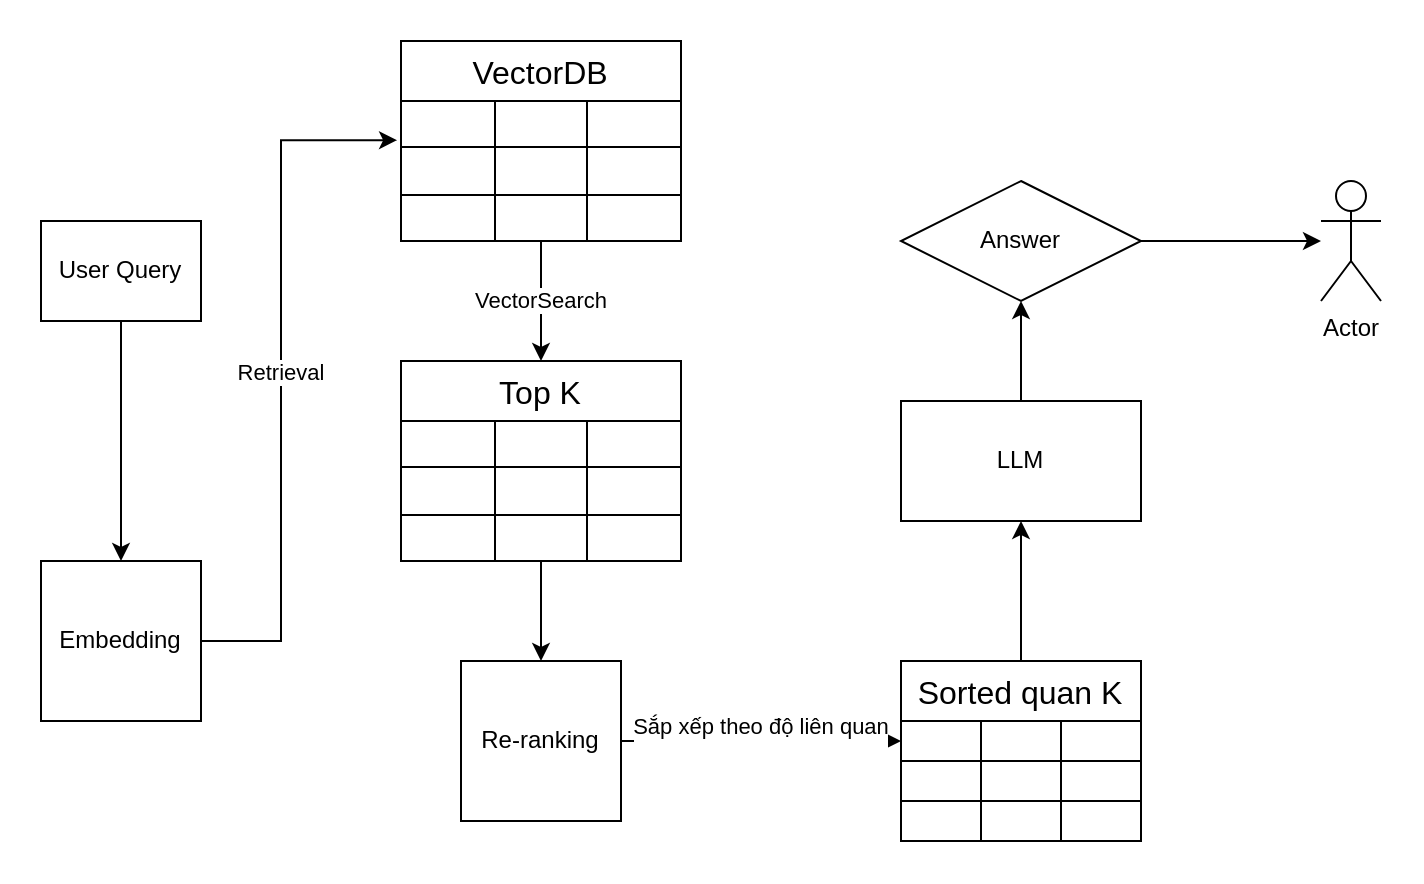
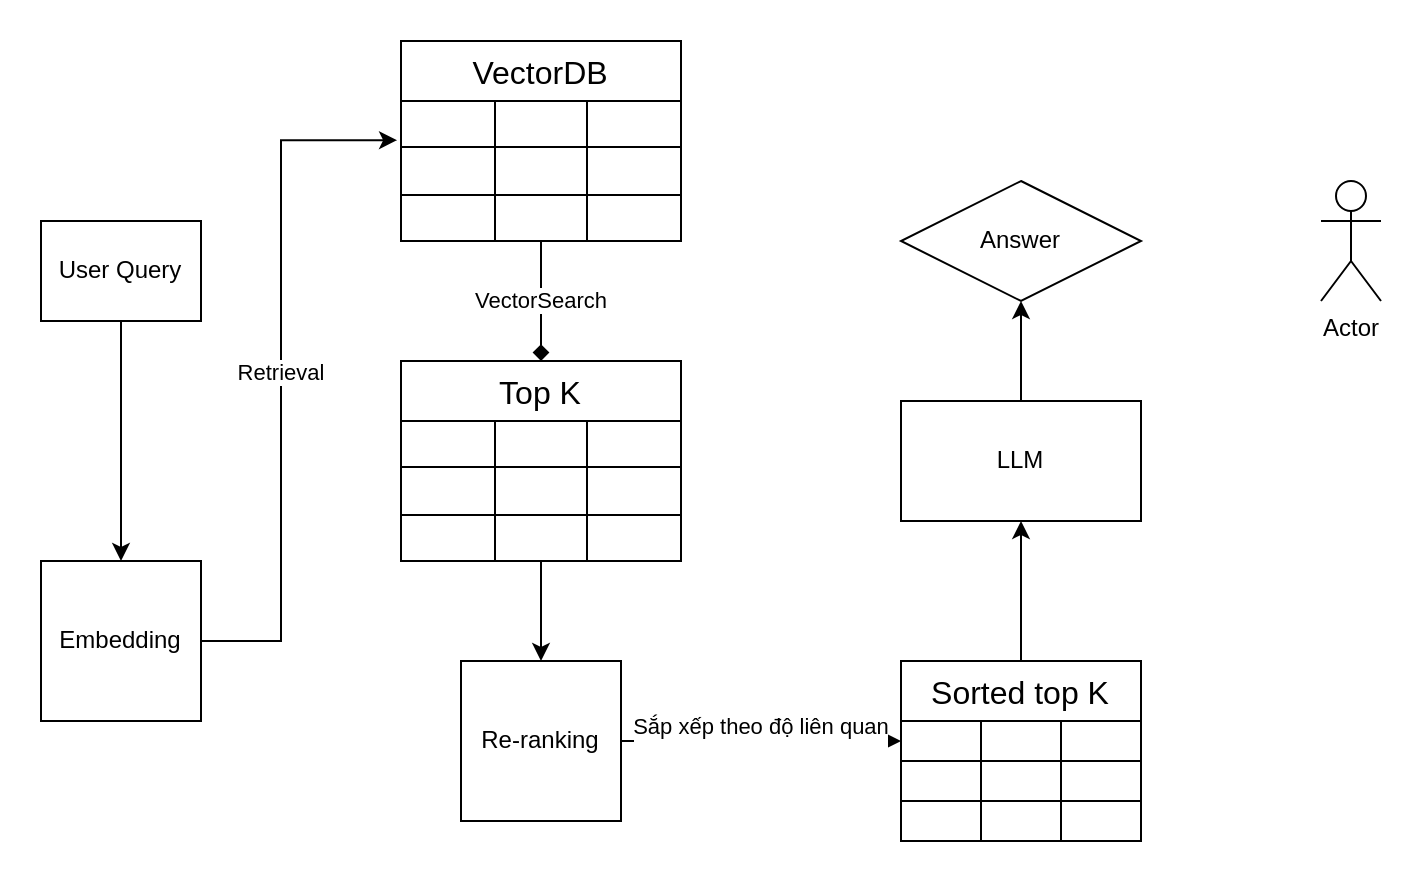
- <mxCell id="52" style="edgeStyle=orthogonalEdgeStyle;rounded=0;orthogonalLoop=1;jettySize=auto;html=1;" edge="1" parent="1" source="53" target="54"><mxGeometry relative="1" as="geometry" /></mxCell>
- <mxCell id="5" value="VectorSearch" style="edgeStyle=orthogonalEdgeStyle;rounded=0;orthogonalLoop=1;jettySize=auto;html=1;entryX=0.5;entryY=0;entryDx=0;entryDy=0;" edge="1" parent="1" source="6" target="21"><mxGeometry relative="1" as="geometry" /></mxCell>
+ <mxCell id="5" value="VectorSearch" style="edgeStyle=orthogonalEdgeStyle;rounded=0;orthogonalLoop=1;jettySize=auto;html=1;entryX=0.5;entryY=0;entryDx=0;entryDy=0;endArrow=diamond;" edge="1" parent="1" source="6" target="21"><mxGeometry relative="1" as="geometry" /></mxCell>
- <mxCell id="37" value="Sorted quan K" style="shape=table;startSize=30;container=1;collapsible=0;childLayout=tableLayout;strokeColor=default;fontSize=16;" vertex="1" parent="1"><mxGeometry x="450" y="330" width="120" height="90" as="geometry" /></mxCell>
+ <mxCell id="37" value="Sorted top K" style="shape=table;startSize=30;container=1;collapsible=0;childLayout=tableLayout;strokeColor=default;fontSize=16;" vertex="1" parent="1"><mxGeometry x="450" y="330" width="120" height="90" as="geometry" /></mxCell>
